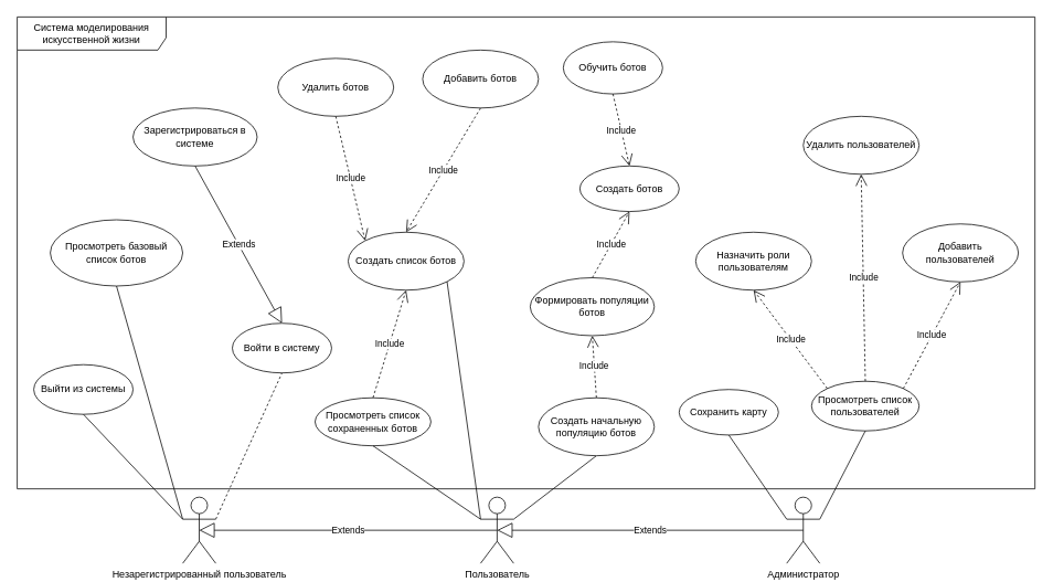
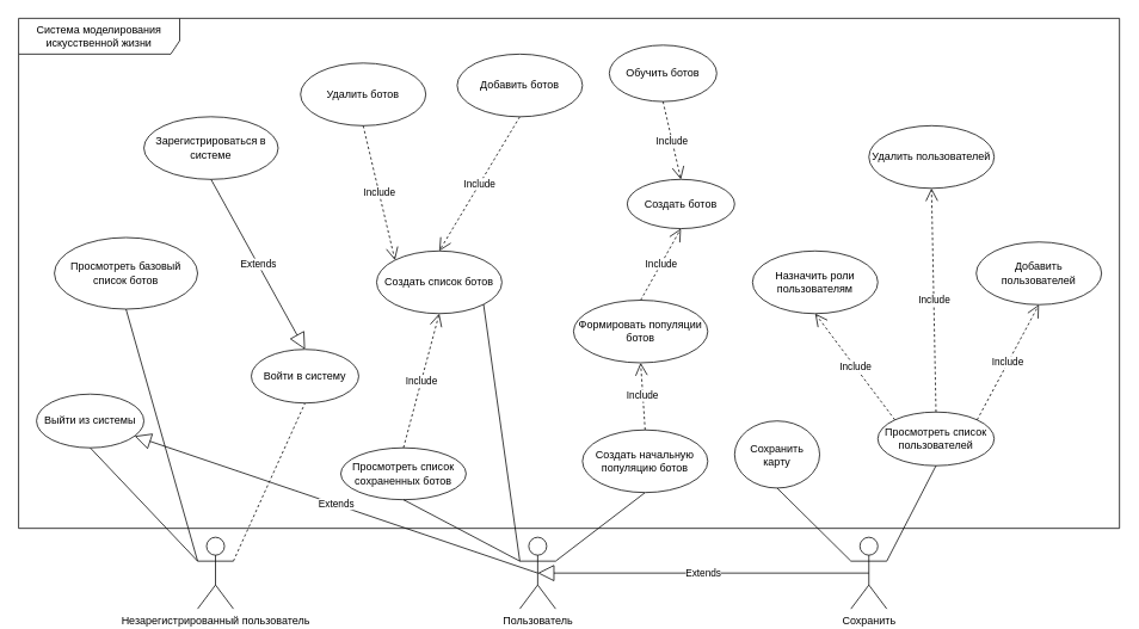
- <mxCell id="19" value="Сохранить карту" style="ellipse;whiteSpace=wrap;html=1;" parent="1" vertex="1"><mxGeometry x="820" y="470" width="120" height="55" as="geometry" /></mxCell>
+ <mxCell id="19" value="Сохранить карту" style="ellipse;whiteSpace=wrap;html=1;" parent="1" vertex="1"><mxGeometry x="820" y="470" width="95" height="75" as="geometry" /></mxCell>
- <mxCell id="6" value="Просмотреть список сохраненных ботов" style="ellipse;whiteSpace=wrap;html=1;" parent="1" vertex="1"><mxGeometry x="380" y="480" width="140" height="58" as="geometry" /></mxCell>
+ <mxCell id="6" value="Просмотреть список сохраненных ботов" style="ellipse;whiteSpace=wrap;html=1;" parent="1" vertex="1"><mxGeometry x="380" y="500" width="140" height="58" as="geometry" /></mxCell>
- <mxCell id="8" value="Extends" style="endArrow=block;endSize=16;endFill=0;html=1;rounded=0;exitX=0.5;exitY=0.5;exitDx=0;exitDy=0;exitPerimeter=0;entryX=0.5;entryY=0.5;entryDx=0;entryDy=0;entryPerimeter=0;" parent="1" source="4" target="3" edge="1"><mxGeometry width="160" relative="1" as="geometry"><mxPoint x="93" y="-590" as="sourcePoint" /><mxPoint x="400" y="-770" as="targetPoint" /></mxGeometry></mxCell>
+ <mxCell id="8" value="Extends" style="endArrow=block;endSize=16;endFill=0;html=1;rounded=0;exitX=0.5;exitY=0.5;exitDx=0;exitDy=0;exitPerimeter=0;" parent="1" source="4" target="13" edge="1"><mxGeometry width="160" relative="1" as="geometry"><mxPoint x="93" y="-590" as="sourcePoint" /><mxPoint x="400" y="-770" as="targetPoint" /></mxGeometry></mxCell>
- <mxCell id="5" value="Администратор" style="shape=umlActor;verticalLabelPosition=bottom;verticalAlign=top;html=1;outlineConnect=0;" parent="1" vertex="1"><mxGeometry x="950" y="600" width="40" height="80" as="geometry" /></mxCell>
+ <mxCell id="5" value="Сохранить" style="shape=umlActor;verticalLabelPosition=bottom;verticalAlign=top;html=1;outlineConnect=0;" parent="1" vertex="1"><mxGeometry x="950" y="600" width="40" height="80" as="geometry" /></mxCell>
